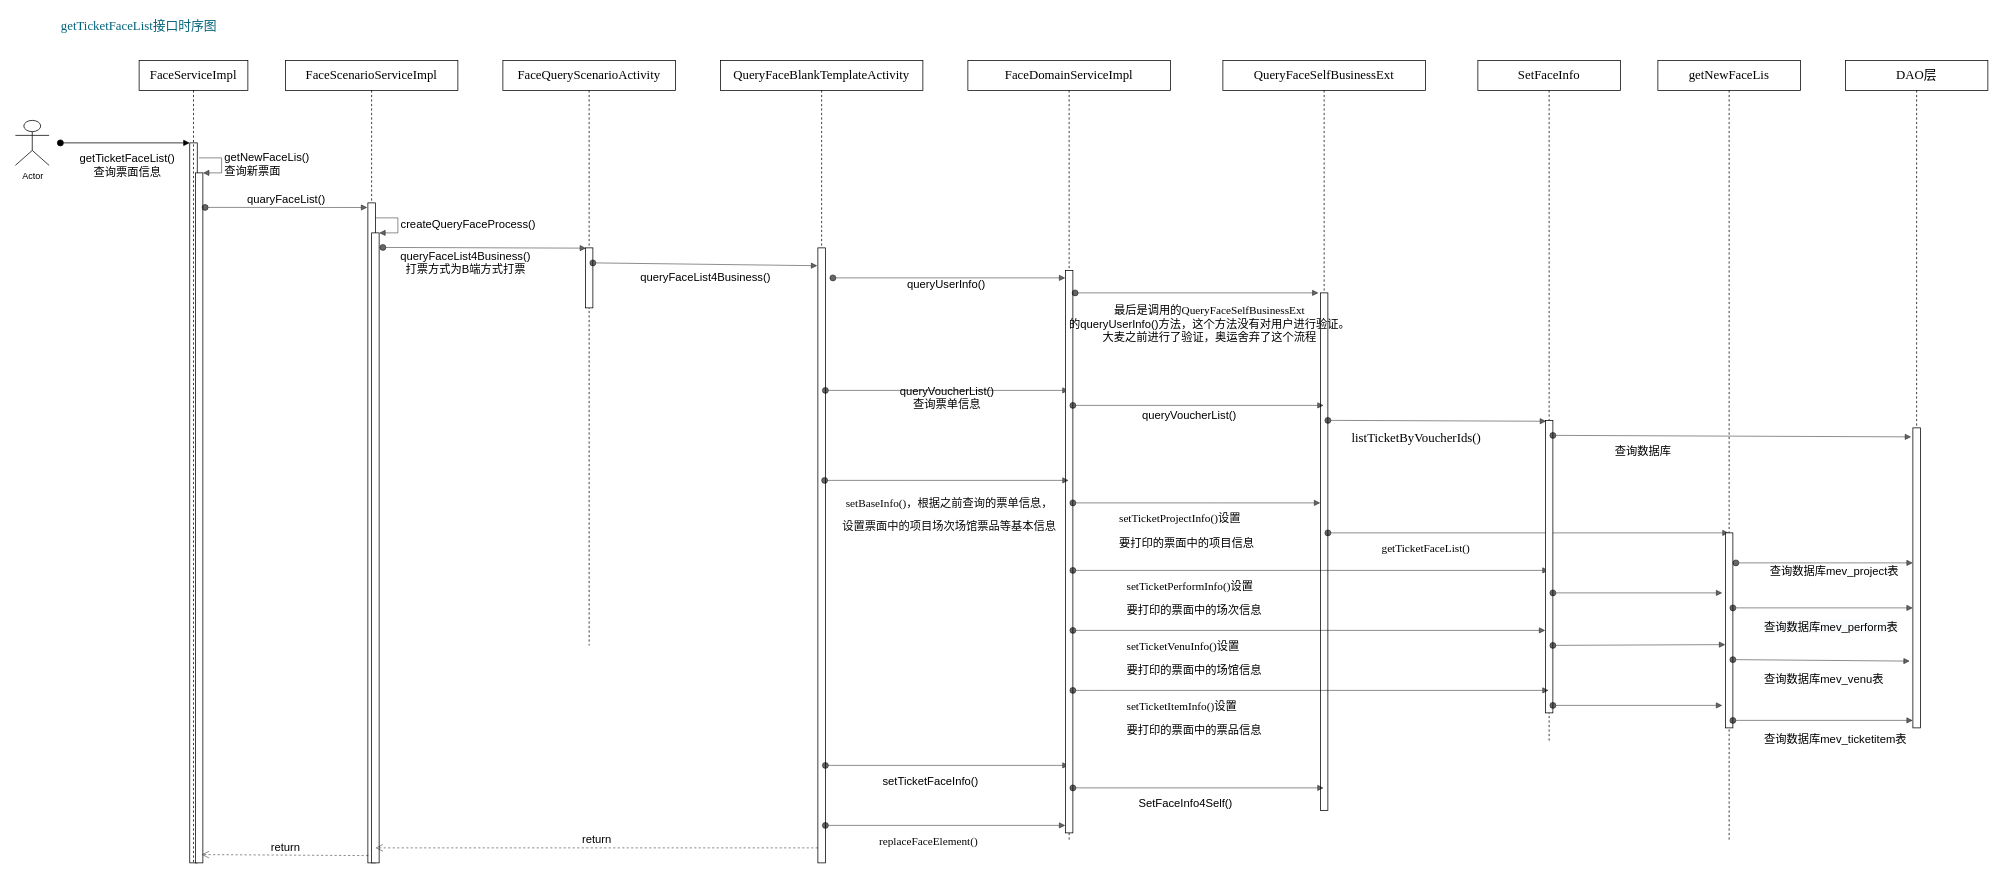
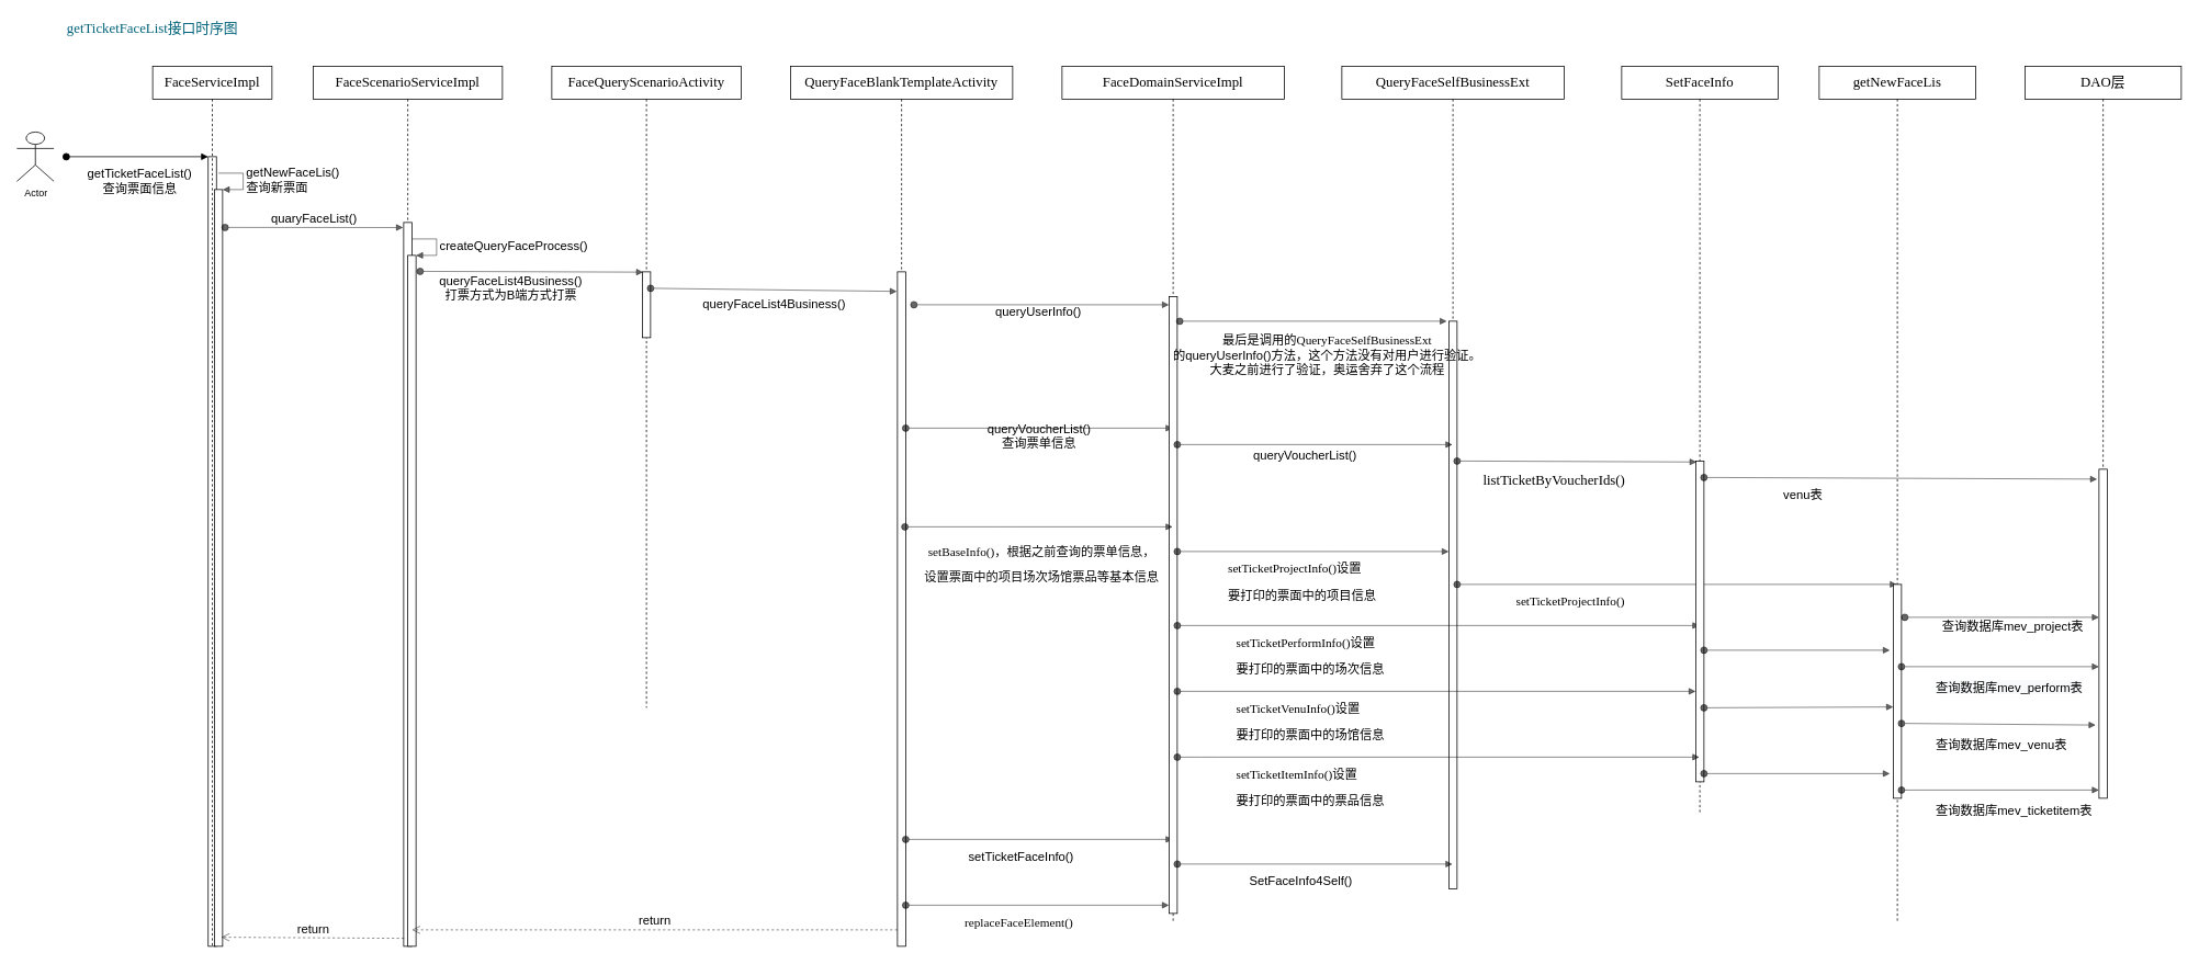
- <mxCell id="44" value="&lt;font style=&quot;font-size: 15px&quot;&gt;查询数据库&lt;/font&gt;" style="text;html=1;align=center;verticalAlign=middle;resizable=0;points=[];autosize=1;strokeColor=none;" vertex="1" parent="1"><mxGeometry x="2145" y="590" width="90" height="20" as="geometry" /></mxCell>
+ <mxCell id="44" value="&lt;font style=&quot;font-size: 15px&quot;&gt;venu表&lt;/font&gt;" style="text;html=1;align=center;verticalAlign=middle;resizable=0;points=[];autosize=1;strokeColor=none;" vertex="1" parent="1"><mxGeometry x="2145" y="590" width="90" height="20" as="geometry" /></mxCell>
- <mxCell id="54" value="&lt;pre style=&quot;background-color: rgb(255, 255, 255); font-family: &amp;quot;jetbrains mono&amp;quot;; font-size: 15px;&quot;&gt;&lt;span style=&quot;font-size: 15px;&quot;&gt;getTicketFaceList()&lt;/span&gt;&lt;/pre&gt;" style="text;whiteSpace=wrap;html=1;fontSize=15;" vertex="1" parent="1"><mxGeometry x="1840" y="700" width="180" height="60" as="geometry" /></mxCell>
+ <mxCell id="54" value="&lt;pre style=&quot;background-color: rgb(255, 255, 255); font-family: &amp;quot;jetbrains mono&amp;quot;; font-size: 15px;&quot;&gt;&lt;span style=&quot;font-size: 15px;&quot;&gt;setTicketProjectInfo()&lt;/span&gt;&lt;/pre&gt;" style="text;whiteSpace=wrap;html=1;fontSize=15;" vertex="1" parent="1"><mxGeometry x="1840" y="700" width="180" height="60" as="geometry" /></mxCell>
